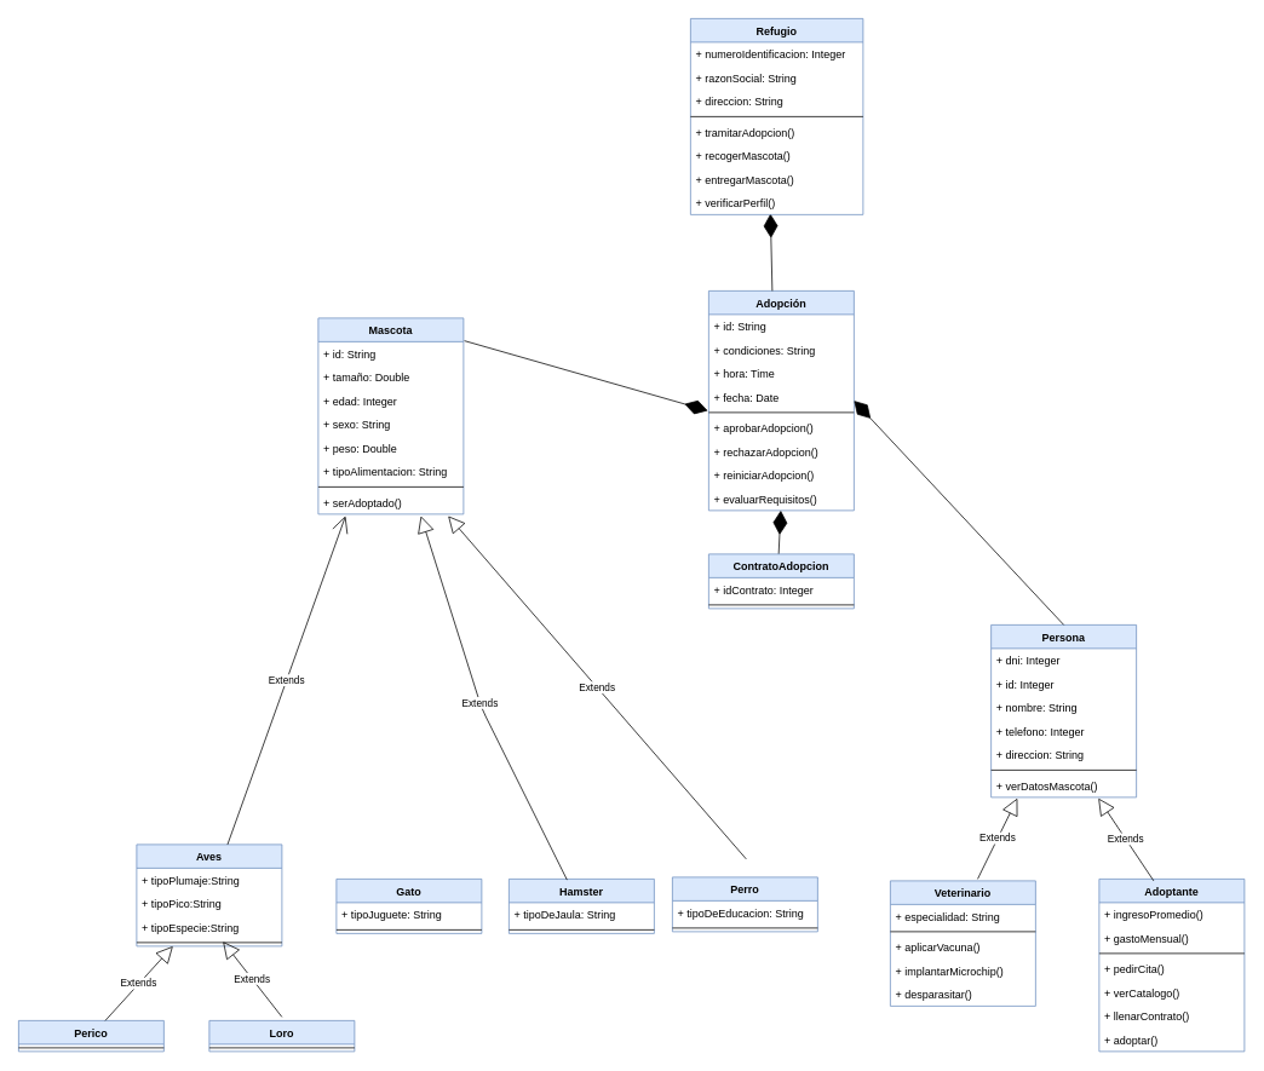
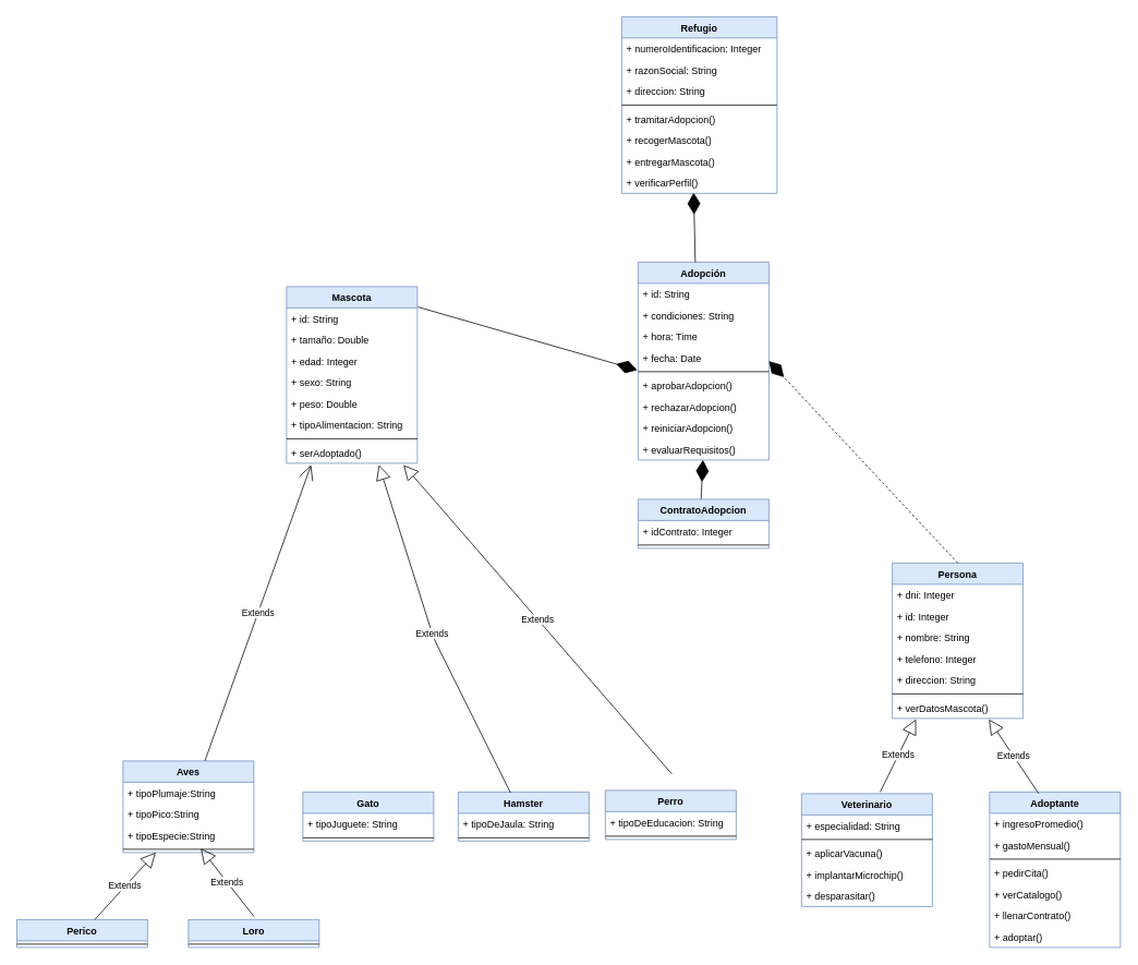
- <mxCell id="72" value="" style="endArrow=diamondThin;endFill=1;endSize=24;html=1;exitX=0.5;exitY=0;exitDx=0;exitDy=0;entryX=1;entryY=0.5;entryDx=0;entryDy=0;" edge="1" parent="1" source="26" target="50"><mxGeometry width="160" relative="1" as="geometry"><mxPoint x="1130" y="770" as="sourcePoint" /><mxPoint x="1290" y="770" as="targetPoint" /></mxGeometry></mxCell>
+ <mxCell id="72" value="" style="endArrow=diamondThin;endFill=1;endSize=24;html=1;exitX=0.5;exitY=0;exitDx=0;exitDy=0;entryX=1;entryY=0.5;entryDx=0;entryDy=0;dashed=1;" edge="1" parent="1" source="26" target="50"><mxGeometry width="160" relative="1" as="geometry"><mxPoint x="1130" y="770" as="sourcePoint" /><mxPoint x="1290" y="770" as="targetPoint" /></mxGeometry></mxCell>
